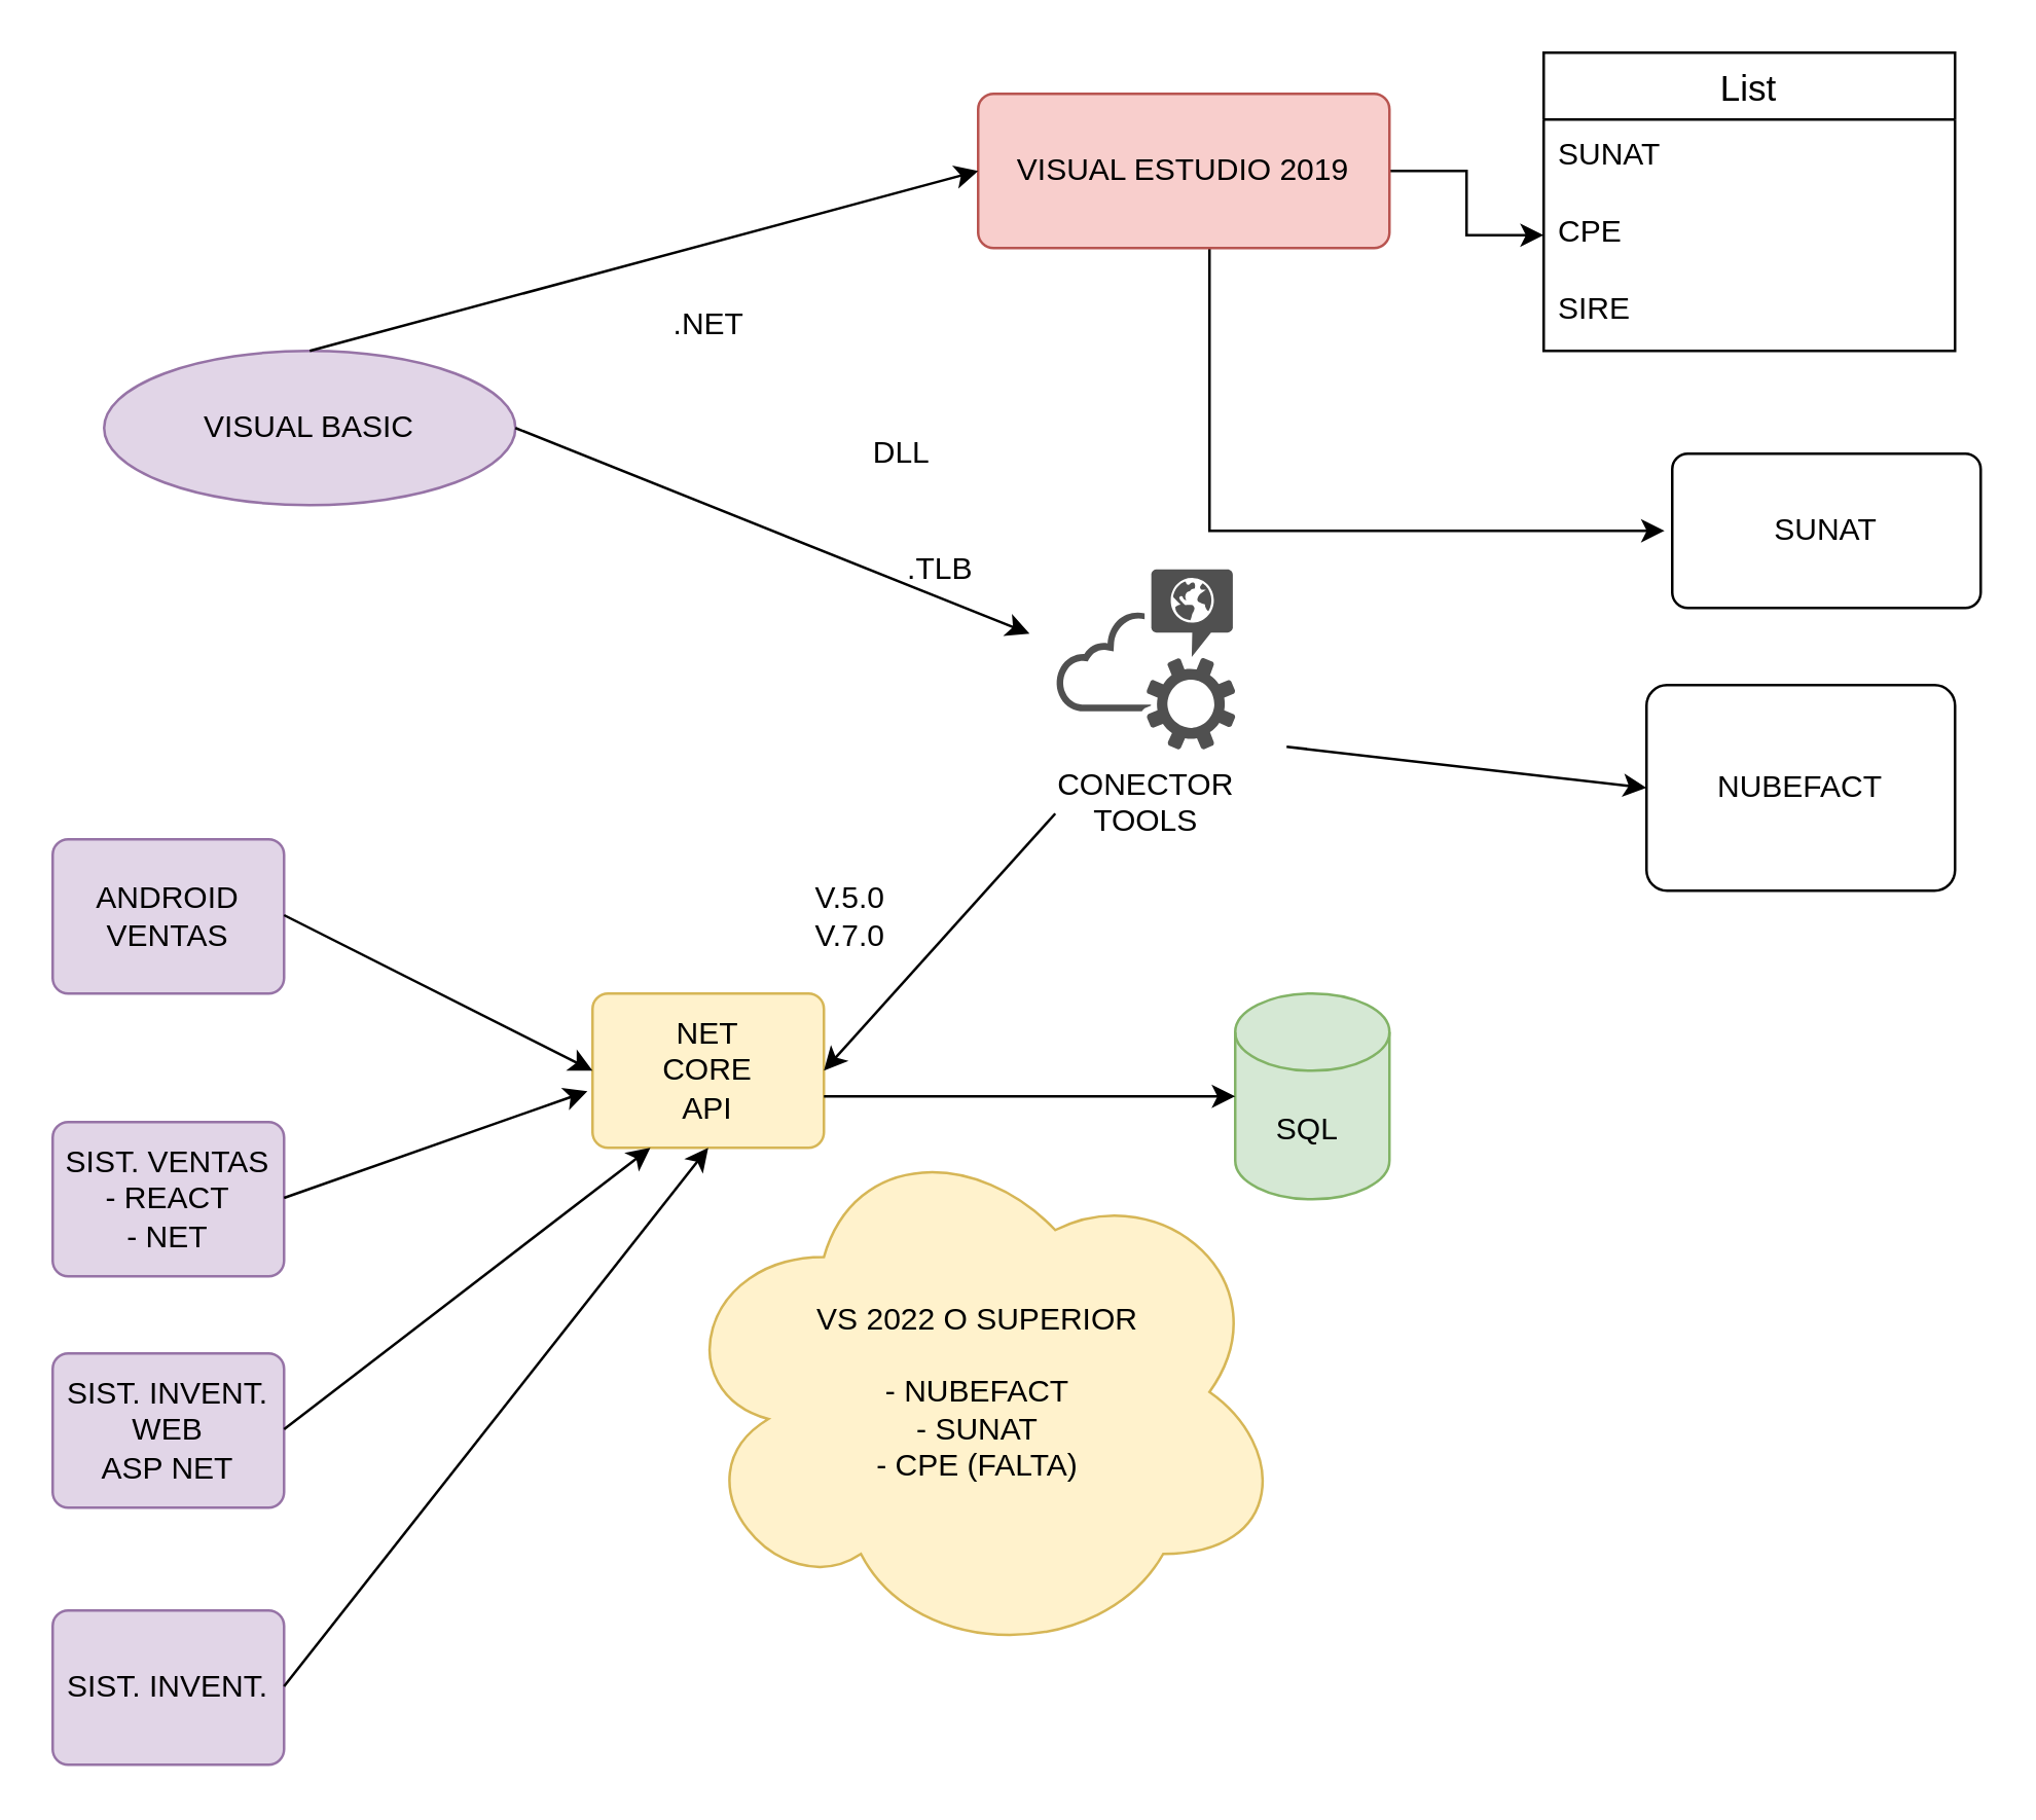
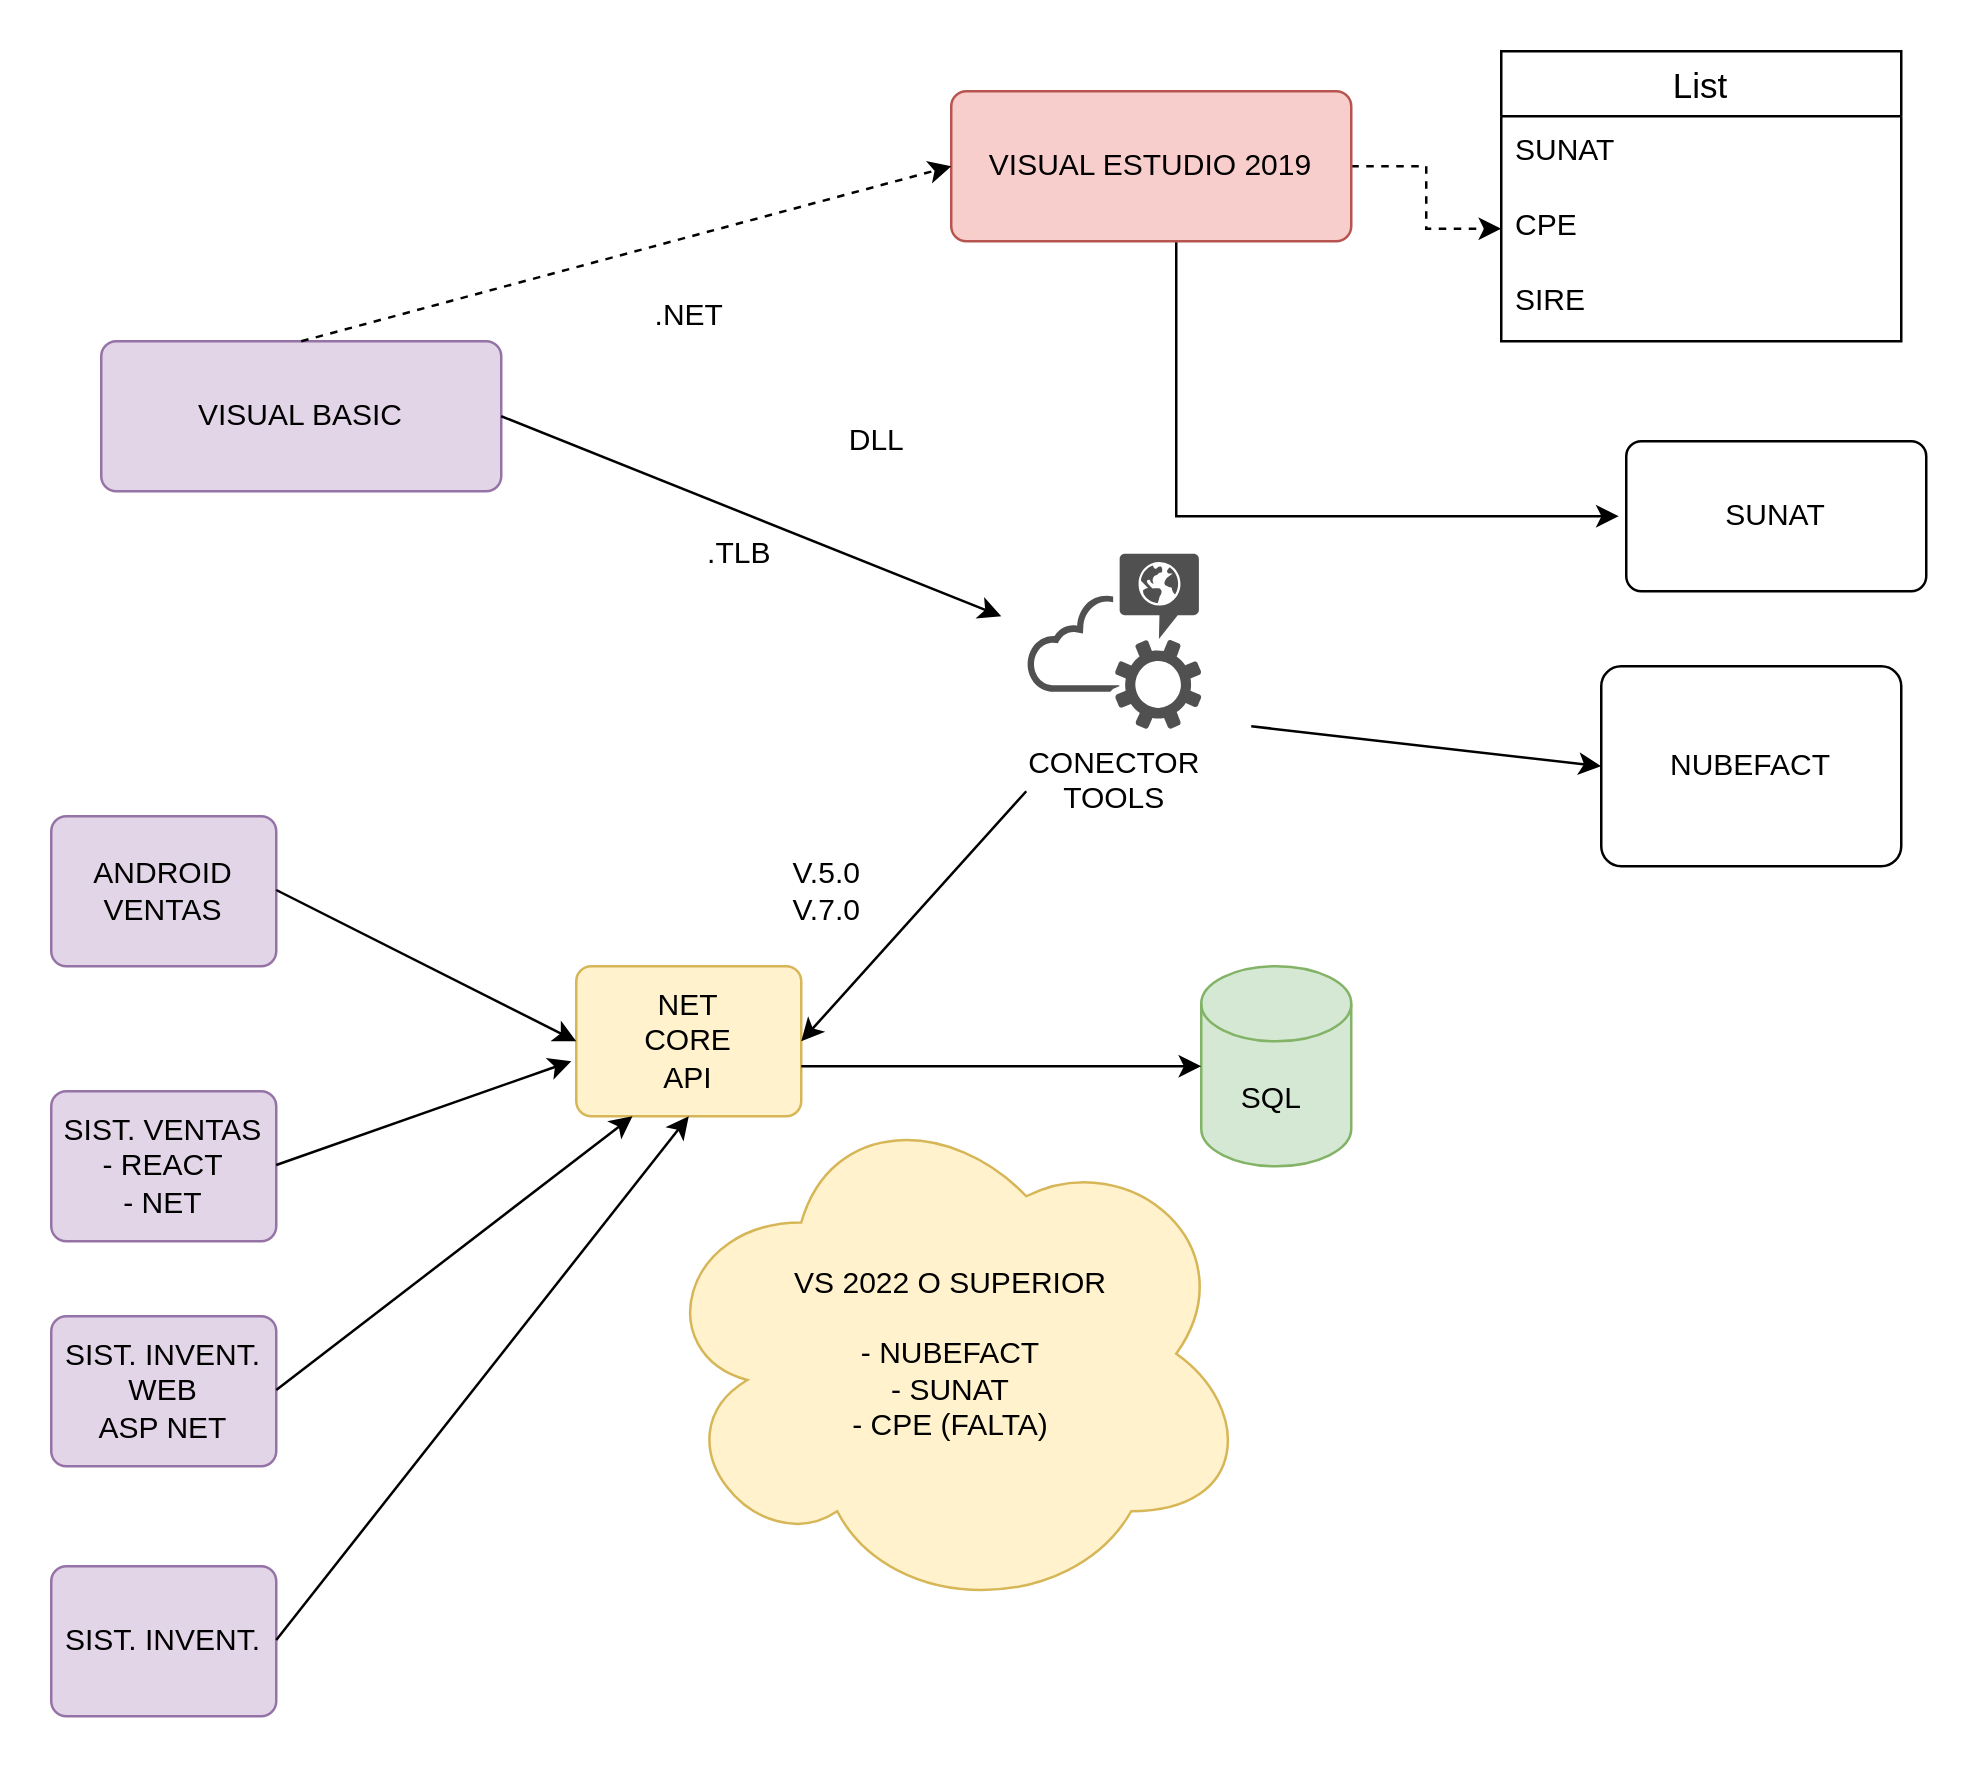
- <mxCell id="4" value="" style="edgeStyle=orthogonalEdgeStyle;rounded=0;orthogonalLoop=1;jettySize=auto;html=1;" parent="1" source="6" target="9" edge="1"><mxGeometry relative="1" as="geometry" /></mxCell>
+ <mxCell id="4" value="" style="edgeStyle=orthogonalEdgeStyle;rounded=0;orthogonalLoop=1;jettySize=auto;html=1;dashed=1;" parent="1" source="6" target="9" edge="1"><mxGeometry relative="1" as="geometry" /></mxCell>
- <mxCell id="12" value="" style="edgeStyle=none;orthogonalLoop=1;jettySize=auto;html=1;rounded=0;entryX=0;entryY=0.5;entryDx=0;entryDy=0;exitX=0.5;exitY=0;exitDx=0;exitDy=0;" edge="1" parent="1" source="3" target="6"><mxGeometry width="100" relative="1" as="geometry"><mxPoint x="300" y="196" as="sourcePoint" /><mxPoint x="400" y="196" as="targetPoint" /><Array as="points" /></mxGeometry></mxCell>
+ <mxCell id="12" value="" style="edgeStyle=none;orthogonalLoop=1;jettySize=auto;html=1;rounded=0;entryX=0;entryY=0.5;entryDx=0;entryDy=0;exitX=0.5;exitY=0;exitDx=0;exitDy=0;dashed=1;" edge="1" parent="1" source="3" target="6"><mxGeometry width="100" relative="1" as="geometry"><mxPoint x="300" y="196" as="sourcePoint" /><mxPoint x="400" y="196" as="targetPoint" /><Array as="points" /></mxGeometry></mxCell>
- <mxCell id="3" value="VISUAL BASIC" style="ellipse;arcSize=10;whiteSpace=wrap;html=1;align=center;fillColor=#e1d5e7;strokeColor=#9673a6;" parent="1" vertex="1"><mxGeometry x="40" y="136" width="160" height="60" as="geometry" /></mxCell>
+ <mxCell id="3" value="VISUAL BASIC" style="rounded=1;arcSize=10;whiteSpace=wrap;html=1;align=center;fillColor=#e1d5e7;strokeColor=#9673a6;" parent="1" vertex="1"><mxGeometry x="40" y="136" width="160" height="60" as="geometry" /></mxCell>
- <mxCell id="17" value=".TLB" style="text;html=1;align=center;verticalAlign=middle;resizable=0;points=[];autosize=1;strokeColor=none;fillColor=none;" vertex="1" parent="1"><mxGeometry x="340" y="206" width="50" height="30" as="geometry" /></mxCell>
+ <mxCell id="17" value=".TLB" style="text;html=1;align=center;verticalAlign=middle;resizable=0;points=[];autosize=1;strokeColor=none;fillColor=none;" vertex="1" parent="1"><mxGeometry x="270" y="206" width="50" height="30" as="geometry" /></mxCell>
